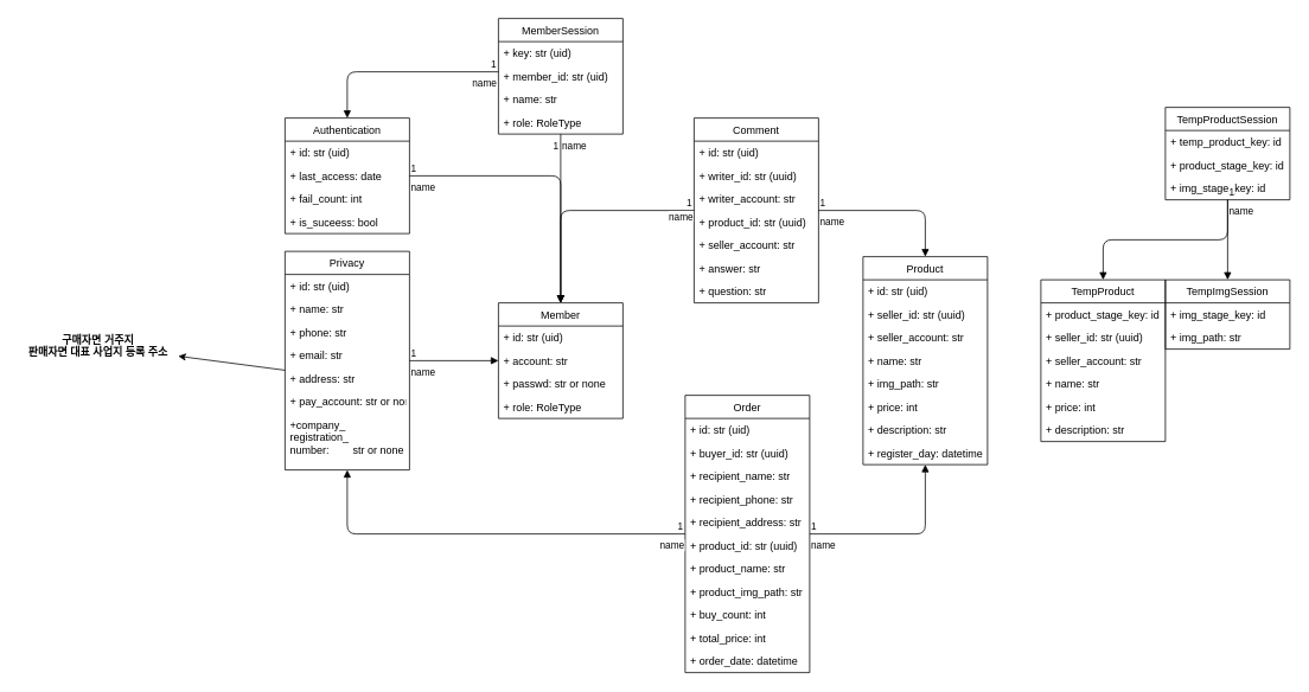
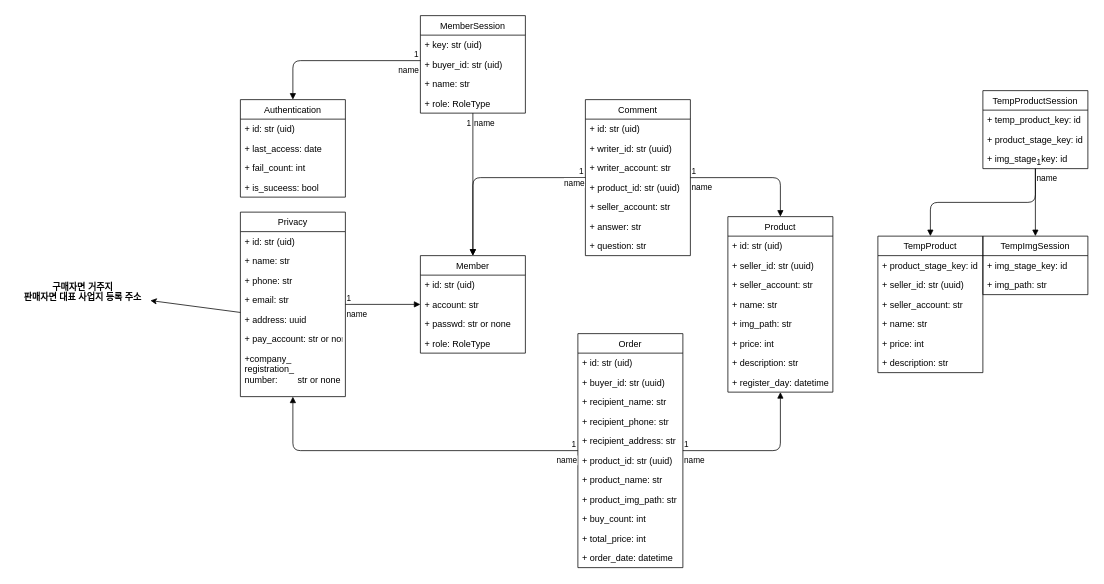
- <mxCell id="63" value="+ member_id: str (uid)" style="text;strokeColor=none;fillColor=none;align=left;verticalAlign=top;spacingLeft=4;spacingRight=4;overflow=hidden;rotatable=0;points=[[0,0.5],[1,0.5]];portConstraint=eastwest;" parent="61" vertex="1"><mxGeometry y="52" width="140" height="26" as="geometry" /></mxCell>
+ <mxCell id="63" value="+ buyer_id: str (uid)" style="text;strokeColor=none;fillColor=none;align=left;verticalAlign=top;spacingLeft=4;spacingRight=4;overflow=hidden;rotatable=0;points=[[0,0.5],[1,0.5]];portConstraint=eastwest;" parent="61" vertex="1"><mxGeometry y="52" width="140" height="26" as="geometry" /></mxCell>
- <mxCell id="66" value="name" style="endArrow=block;endFill=1;html=1;edgeStyle=orthogonalEdgeStyle;align=left;verticalAlign=top;" parent="1" source="19" target="2" edge="1"><mxGeometry x="-1" relative="1" as="geometry"><mxPoint x="470" y="415" as="sourcePoint" /><mxPoint x="570" y="415" as="targetPoint" /></mxGeometry></mxCell>
- <mxCell id="67" value="1" style="edgeLabel;resizable=0;html=1;align=left;verticalAlign=bottom;" parent="66" connectable="0" vertex="1"><mxGeometry x="-1" relative="1" as="geometry" /></mxCell>
- <mxCell id="12" value="+ address: str" style="text;strokeColor=none;fillColor=none;align=left;verticalAlign=top;spacingLeft=4;spacingRight=4;overflow=hidden;rotatable=0;points=[[0,0.5],[1,0.5]];portConstraint=eastwest;" parent="7" vertex="1"><mxGeometry y="130" width="140" height="26" as="geometry" /></mxCell>
+ <mxCell id="12" value="+ address: uuid" style="text;strokeColor=none;fillColor=none;align=left;verticalAlign=top;spacingLeft=4;spacingRight=4;overflow=hidden;rotatable=0;points=[[0,0.5],[1,0.5]];portConstraint=eastwest;" parent="7" vertex="1"><mxGeometry y="130" width="140" height="26" as="geometry" /></mxCell>
